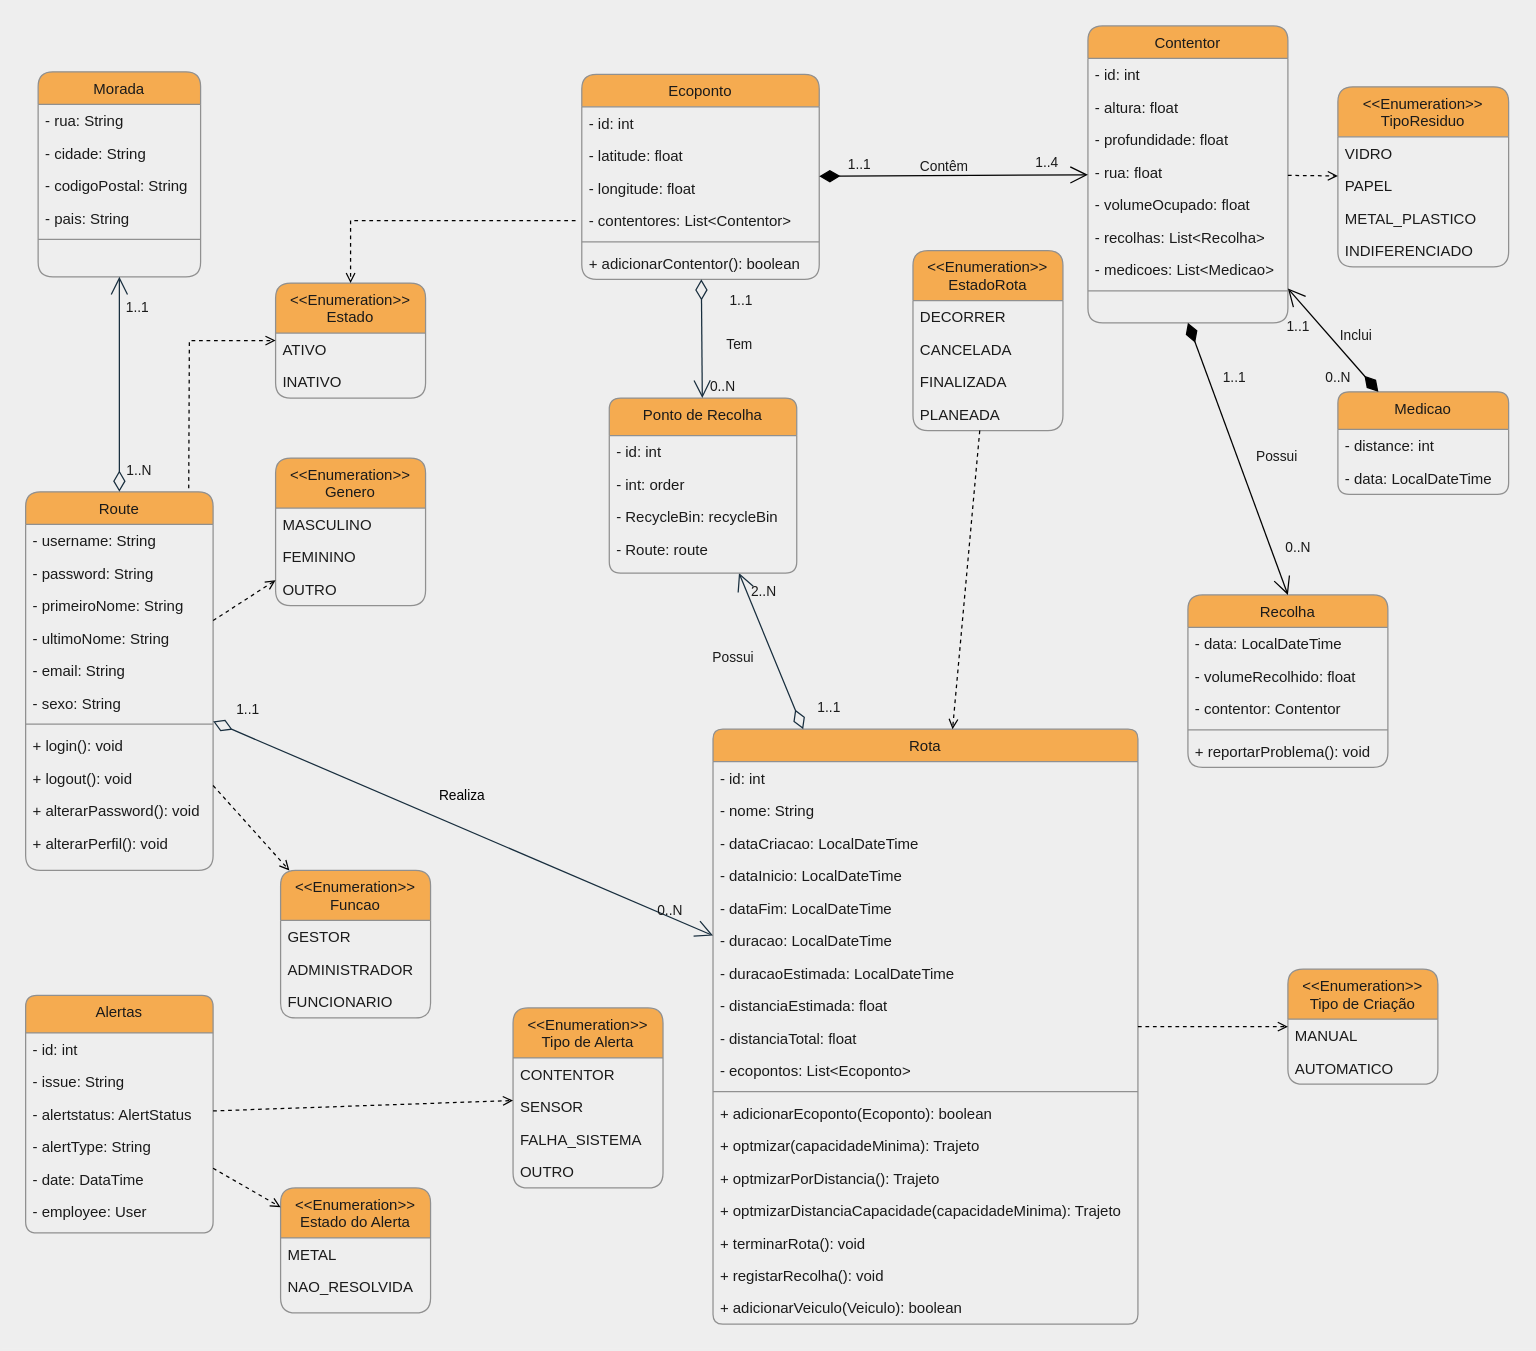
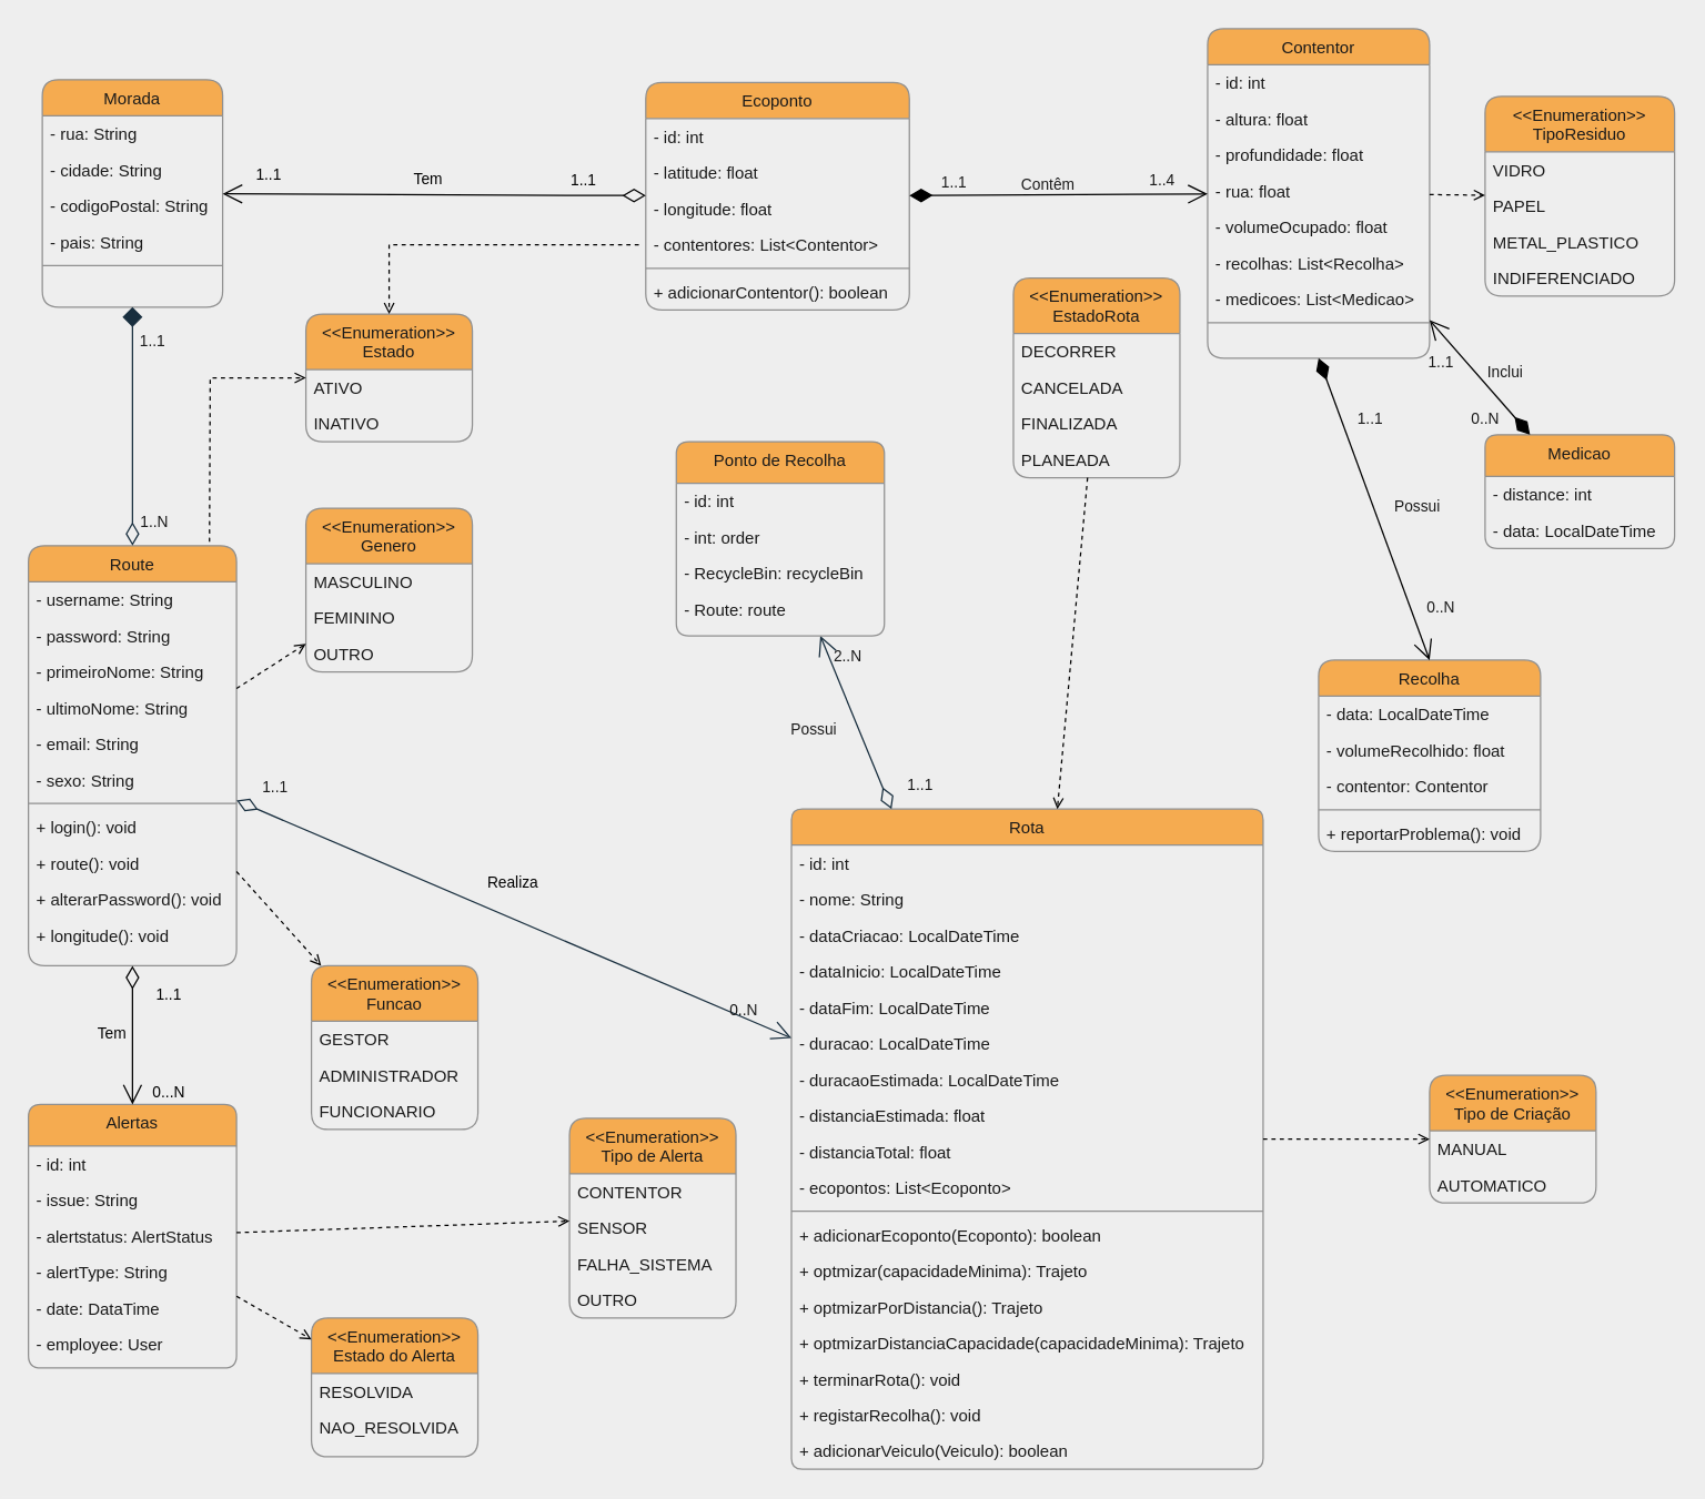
+ <mxCell id="77" value="Tem" style="endArrow=open;html=1;endSize=12;startArrow=diamondThin;startSize=14;startFill=0;rounded=0;labelBackgroundColor=none;labelBorderColor=none;verticalAlign=middle;" parent="1" source="20" target="14" edge="1"><mxGeometry x="0.031" y="-11" relative="1" as="geometry"><mxPoint x="410" y="154" as="sourcePoint" /><mxPoint x="570" y="154" as="targetPoint" /><mxPoint as="offset" /></mxGeometry></mxCell>
+ <mxCell id="78" value="1..1" style="edgeLabel;html=1;align=center;verticalAlign=middle;resizable=0;points=[];labelBackgroundColor=none;" parent="77" vertex="1" connectable="0"><mxGeometry x="-0.745" relative="1" as="geometry"><mxPoint x="-7" y="-11" as="offset" /></mxGeometry></mxCell>
+ <mxCell id="79" value="1..1" style="edgeLabel;html=1;align=center;verticalAlign=middle;resizable=0;points=[];labelBackgroundColor=none;" parent="77" vertex="1" connectable="0"><mxGeometry x="0.785" y="1" relative="1" as="geometry"><mxPoint y="-15" as="offset" /></mxGeometry></mxCell>
- <mxCell id="36" value="" style="endArrow=open;html=1;endSize=12;startArrow=diamondThin;startSize=14;startFill=0;rounded=1;labelBackgroundColor=none;fontSize=11;fontColor=#1A1A1A;strokeColor=#182E3E;labelBorderColor=none;" parent="1" source="2" target="14" edge="1"><mxGeometry x="0.004" y="6" relative="1" as="geometry"><mxPoint x="270" y="424.58" as="sourcePoint" /><mxPoint x="360" y="425" as="targetPoint" /><mxPoint as="offset" /></mxGeometry></mxCell>
+ <mxCell id="36" value="" style="endArrow=diamond;html=1;endSize=12;startArrow=diamondThin;startSize=14;startFill=0;rounded=1;labelBackgroundColor=none;fontSize=11;fontColor=#1A1A1A;strokeColor=#182E3E;labelBorderColor=none;" parent="1" source="2" target="14" edge="1"><mxGeometry x="0.004" y="6" relative="1" as="geometry"><mxPoint x="270" y="424.58" as="sourcePoint" /><mxPoint x="360" y="425" as="targetPoint" /><mxPoint as="offset" /></mxGeometry></mxCell>
- <mxCell id="132" value="Tem" style="endArrow=open;html=1;endSize=12;startArrow=diamondThin;startSize=14;startFill=0;rounded=1;labelBackgroundColor=none;fontSize=11;fontColor=#1A1A1A;strokeColor=#182E3E;labelBorderColor=none;" edge="1" parent="1" source="20" target="127"><mxGeometry x="0.101" y="30" relative="1" as="geometry"><mxPoint x="560" y="316" as="sourcePoint" /><mxPoint x="559.997" y="223" as="targetPoint" /><mxPoint as="offset" /><Array as="points" /></mxGeometry></mxCell>
- <mxCell id="133" value="0..N" style="edgeLabel;resizable=0;html=1;align=left;verticalAlign=top;labelBackgroundColor=none;fontSize=11;fontColor=#1A1A1A;fillColor=none;gradientColor=none;labelBorderColor=none;" connectable="0" vertex="1" parent="132"><mxGeometry x="-1" relative="1" as="geometry"><mxPoint x="5" y="73" as="offset" /></mxGeometry></mxCell>
- <mxCell id="134" value="1..1" style="edgeLabel;resizable=0;html=1;align=right;verticalAlign=top;labelBackgroundColor=none;fontSize=11;fontColor=#1A1A1A;fillColor=none;gradientColor=none;labelBorderColor=none;" connectable="0" vertex="1" parent="132"><mxGeometry x="1" relative="1" as="geometry"><mxPoint x="41" y="-91" as="offset" /></mxGeometry></mxCell>
- <mxCell id="11" value="+ logout():  void" style="text;align=left;verticalAlign=top;spacingLeft=4;spacingRight=4;overflow=hidden;rotatable=0;points=[[0,0.5],[1,0.5]];portConstraint=eastwest;rounded=1;fontColor=#1A1A1A;labelBackgroundColor=none;labelBorderColor=none;" parent="2" vertex="1"><mxGeometry y="216" width="150" height="26" as="geometry" /></mxCell>
+ <mxCell id="11" value="+ route():  void" style="text;align=left;verticalAlign=top;spacingLeft=4;spacingRight=4;overflow=hidden;rotatable=0;points=[[0,0.5],[1,0.5]];portConstraint=eastwest;rounded=1;fontColor=#1A1A1A;labelBackgroundColor=none;labelBorderColor=none;" parent="2" vertex="1"><mxGeometry y="216" width="150" height="26" as="geometry" /></mxCell>
- <mxCell id="13" value="+ alterarPerfil(): void" style="text;align=left;verticalAlign=top;spacingLeft=4;spacingRight=4;overflow=hidden;rotatable=0;points=[[0,0.5],[1,0.5]];portConstraint=eastwest;rounded=1;fontColor=#1A1A1A;labelBackgroundColor=none;labelBorderColor=none;" parent="2" vertex="1"><mxGeometry y="268" width="150" height="26" as="geometry" /></mxCell>
+ <mxCell id="13" value="+ longitude(): void" style="text;align=left;verticalAlign=top;spacingLeft=4;spacingRight=4;overflow=hidden;rotatable=0;points=[[0,0.5],[1,0.5]];portConstraint=eastwest;rounded=1;fontColor=#1A1A1A;labelBackgroundColor=none;labelBorderColor=none;" parent="2" vertex="1"><mxGeometry y="268" width="150" height="26" as="geometry" /></mxCell>
+ <mxCell id="124" value="Tem" style="endArrow=open;html=1;endSize=12;startArrow=diamondThin;startSize=14;startFill=0;rounded=0;labelBackgroundColor=none;labelBorderColor=none;verticalAlign=middle;exitX=0.5;exitY=1;exitDx=0;exitDy=0;entryX=0.5;entryY=0;entryDx=0;entryDy=0;" edge="1" parent="1" source="2" target="117"><mxGeometry y="-15" relative="1" as="geometry"><mxPoint x="305" y="767.311" as="sourcePoint" /><mxPoint x="0" y="766" as="targetPoint" /><mxPoint y="-1" as="offset" /></mxGeometry></mxCell>
+ <mxCell id="125" value="0...N" style="edgeLabel;html=1;align=center;verticalAlign=middle;resizable=0;points=[];labelBackgroundColor=none;" vertex="1" connectable="0" parent="124"><mxGeometry x="-0.745" relative="1" as="geometry"><mxPoint x="25" y="77" as="offset" /></mxGeometry></mxCell>
+ <mxCell id="126" value="1..1" style="edgeLabel;html=1;align=center;verticalAlign=middle;resizable=0;points=[];labelBackgroundColor=none;" vertex="1" connectable="0" parent="124"><mxGeometry x="0.785" y="1" relative="1" as="geometry"><mxPoint x="24" y="-69" as="offset" /></mxGeometry></mxCell>
- <mxCell id="141" value="METAL" style="text;align=left;verticalAlign=top;spacingLeft=4;spacingRight=4;overflow=hidden;rotatable=0;points=[[0,0.5],[1,0.5]];portConstraint=eastwest;rounded=1;fontColor=#1A1A1A;labelBackgroundColor=none;labelBorderColor=none;" vertex="1" parent="140"><mxGeometry y="40" width="120" height="26" as="geometry" /></mxCell>
+ <mxCell id="141" value="RESOLVIDA" style="text;align=left;verticalAlign=top;spacingLeft=4;spacingRight=4;overflow=hidden;rotatable=0;points=[[0,0.5],[1,0.5]];portConstraint=eastwest;rounded=1;fontColor=#1A1A1A;labelBackgroundColor=none;labelBorderColor=none;" vertex="1" parent="140"><mxGeometry y="40" width="120" height="26" as="geometry" /></mxCell>
